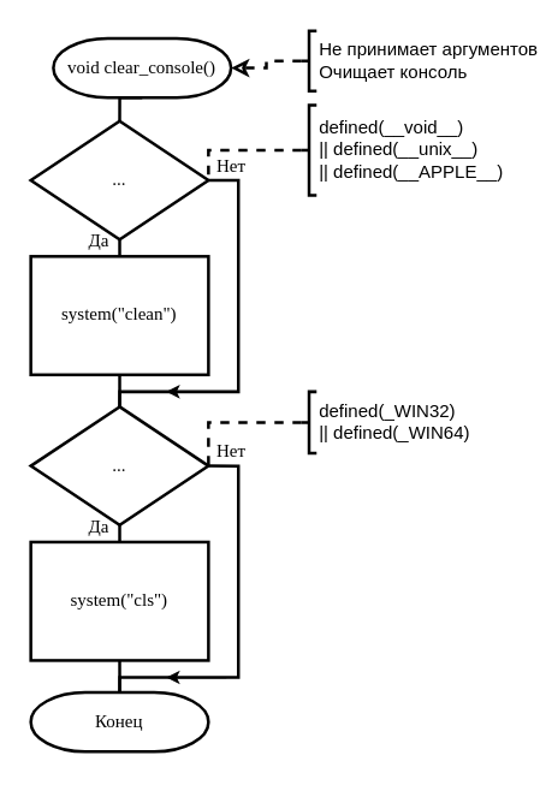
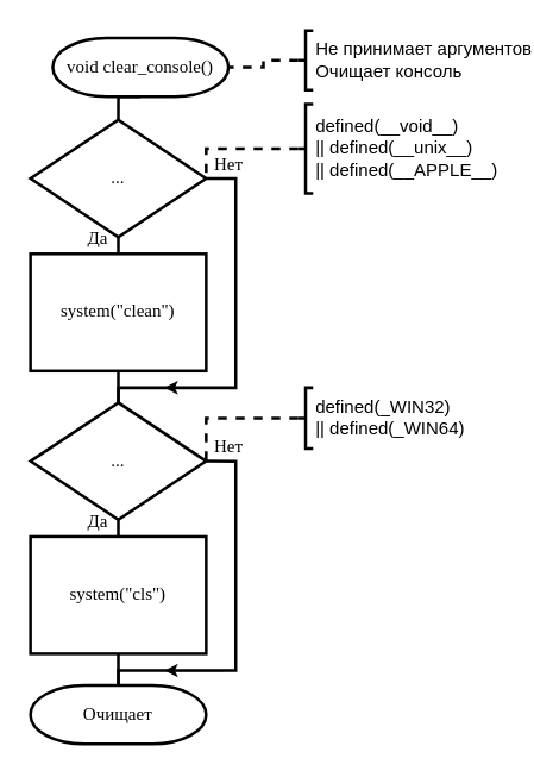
- <mxCell id="19" style="edgeStyle=orthogonalEdgeStyle;rounded=0;orthogonalLoop=1;jettySize=auto;html=1;exitX=0;exitY=0.5;exitDx=0;exitDy=0;exitPerimeter=0;entryX=1;entryY=0.5;entryDx=0;entryDy=0;entryPerimeter=0;endArrow=classic;endFill=0;strokeWidth=2;dashed=1;" parent="1" source="20" target="3" edge="1"><mxGeometry relative="1" as="geometry" /></mxCell>
+ <mxCell id="19" style="edgeStyle=orthogonalEdgeStyle;rounded=0;orthogonalLoop=1;jettySize=auto;html=1;exitX=0;exitY=0.5;exitDx=0;exitDy=0;exitPerimeter=0;entryX=1;entryY=0.5;entryDx=0;entryDy=0;entryPerimeter=0;endArrow=none;endFill=0;strokeWidth=2;dashed=1;" parent="1" source="20" target="3" edge="1"><mxGeometry relative="1" as="geometry" /></mxCell>
- <mxCell id="18" value="Конец" style="strokeWidth=2;html=1;shape=mxgraph.flowchart.terminator;whiteSpace=wrap;rounded=0;fontFamily=Times New Roman;" parent="1" vertex="1"><mxGeometry x="20" y="460" width="118.11" height="39.37" as="geometry" /></mxCell>
+ <mxCell id="18" value="Очищает" style="strokeWidth=2;html=1;shape=mxgraph.flowchart.terminator;whiteSpace=wrap;rounded=0;fontFamily=Times New Roman;" parent="1" vertex="1"><mxGeometry x="20" y="460" width="118.11" height="39.37" as="geometry" /></mxCell>
